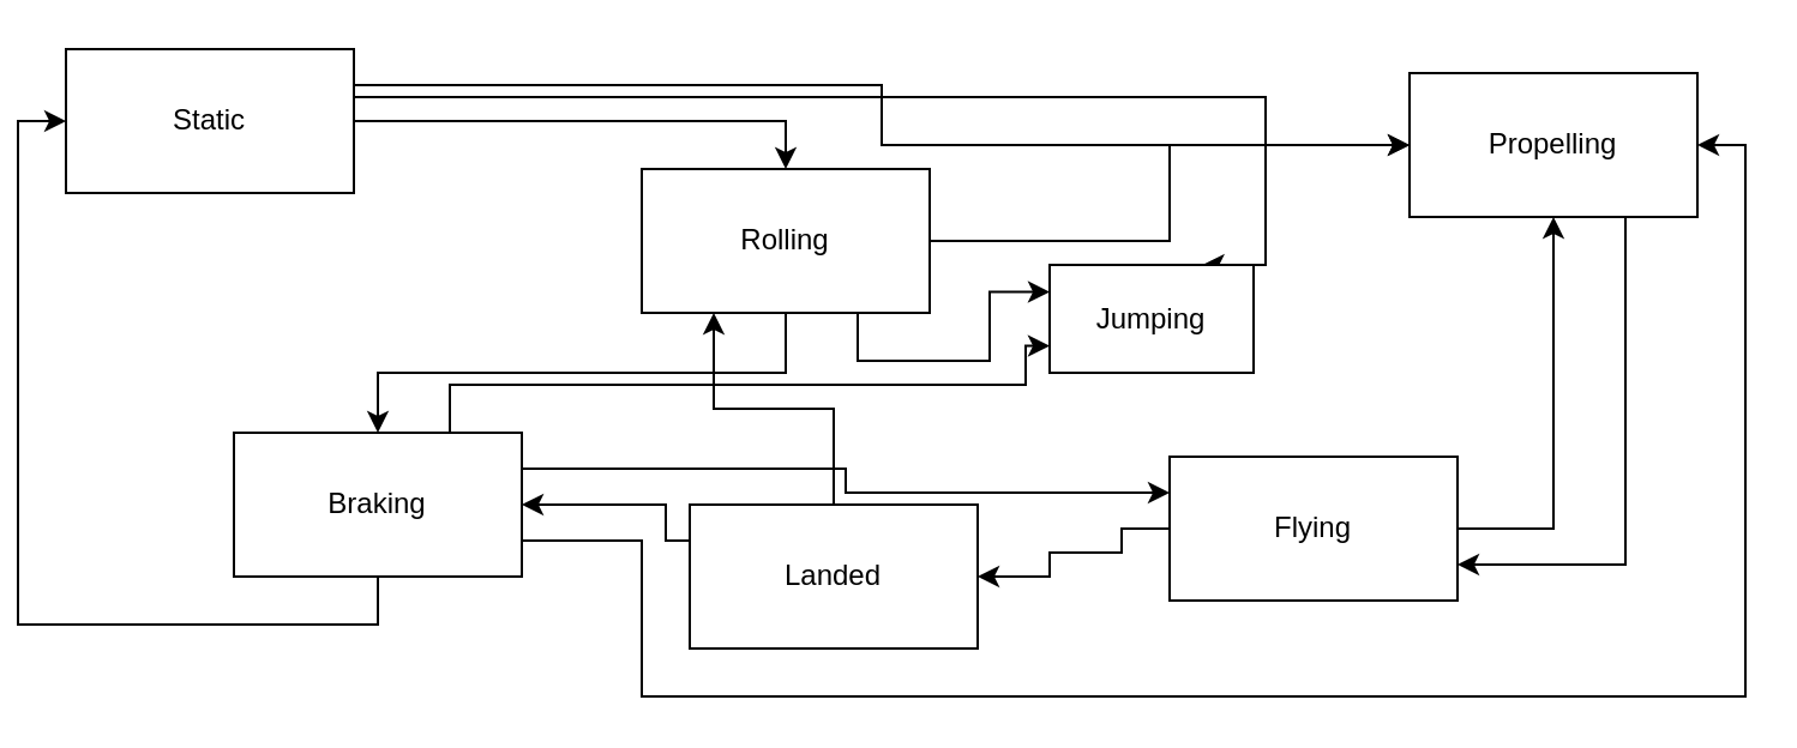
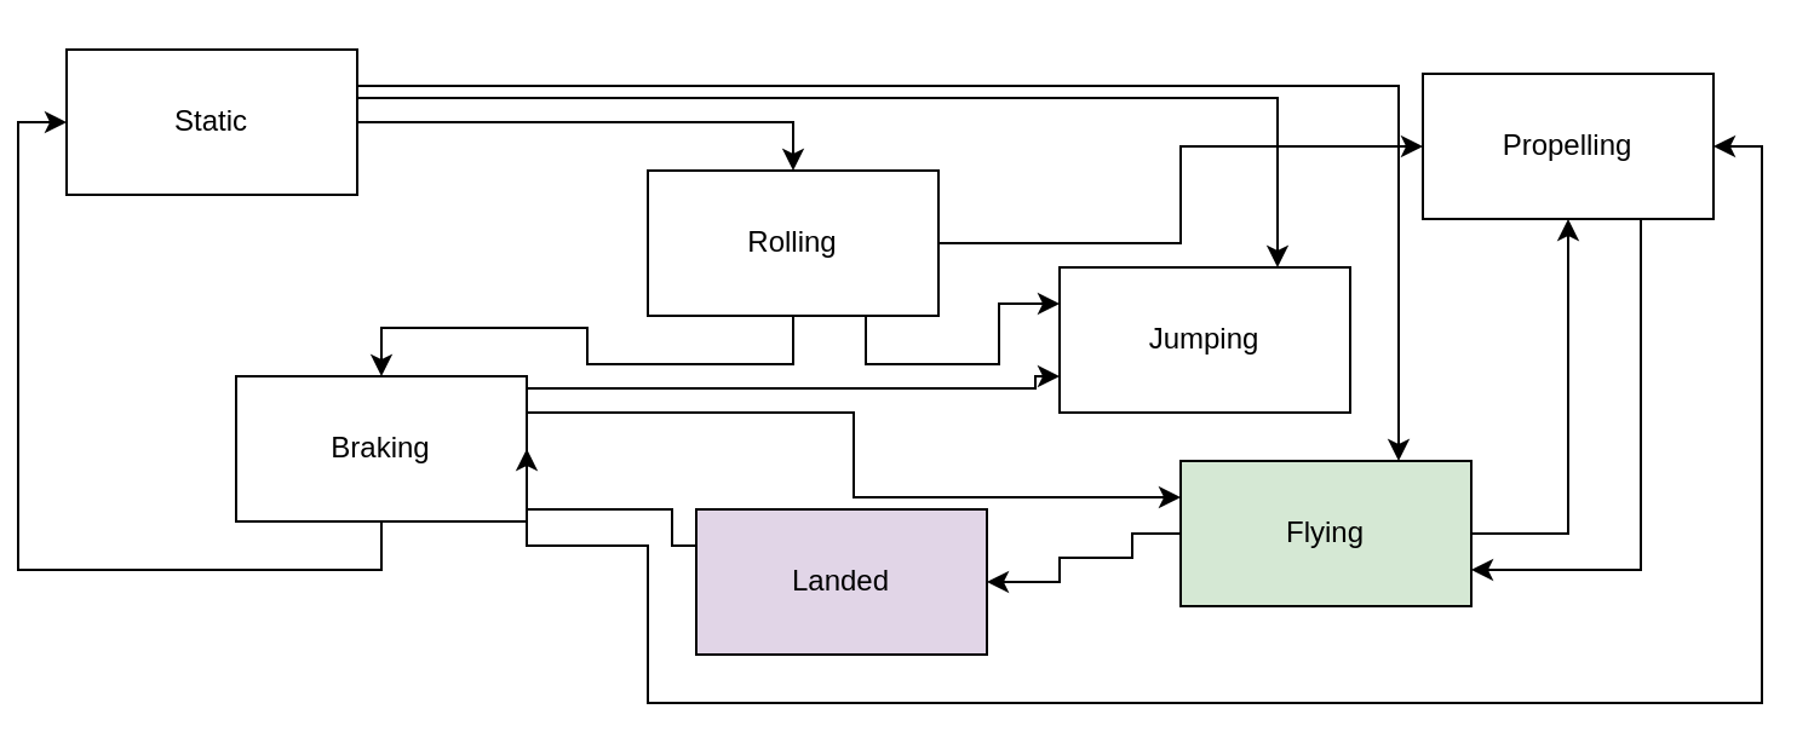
- <mxCell id="17" style="edgeStyle=orthogonalEdgeStyle;rounded=0;orthogonalLoop=1;jettySize=auto;html=1;exitX=1;exitY=0.25;exitDx=0;exitDy=0;" edge="1" parent="1" source="19" target="7"><mxGeometry relative="1" as="geometry" /></mxCell>
+ <mxCell id="17" style="edgeStyle=orthogonalEdgeStyle;rounded=0;orthogonalLoop=1;jettySize=auto;html=1;exitX=1;exitY=0.25;exitDx=0;exitDy=0;entryX=0.75;entryY=0;entryDx=0;entryDy=0;" edge="1" parent="1" source="19" target="15"><mxGeometry relative="1" as="geometry" /></mxCell>
- <mxCell id="23" value="Jumping" style="whiteSpace=wrap;html=1;" vertex="1" parent="1"><mxGeometry x="430" y="110" width="85" height="45" as="geometry" /></mxCell>
+ <mxCell id="23" value="Jumping" style="whiteSpace=wrap;html=1;" vertex="1" parent="1"><mxGeometry x="430" y="110" width="120" height="60" as="geometry" /></mxCell>
- <mxCell id="21" style="edgeStyle=orthogonalEdgeStyle;rounded=0;orthogonalLoop=1;jettySize=auto;html=1;exitX=0.5;exitY=0;exitDx=0;exitDy=0;entryX=0.25;entryY=1;entryDx=0;entryDy=0;" edge="1" parent="1" source="22" target="5"><mxGeometry relative="1" as="geometry" /></mxCell>
- <mxCell id="12" value="Braking" style="whiteSpace=wrap;html=1;" vertex="1" parent="1"><mxGeometry x="90" y="180" width="120" height="60" as="geometry" /></mxCell>
+ <mxCell id="12" value="Braking" style="whiteSpace=wrap;html=1;" vertex="1" parent="1"><mxGeometry x="90" y="155" width="120" height="60" as="geometry" /></mxCell>
- <mxCell id="15" value="Flying" style="whiteSpace=wrap;html=1;" vertex="1" parent="1"><mxGeometry x="480" y="190" width="120" height="60" as="geometry" /></mxCell>
+ <mxCell id="15" value="Flying" style="whiteSpace=wrap;html=1;fillColor=#d5e8d4;" vertex="1" parent="1"><mxGeometry x="480" y="190" width="120" height="60" as="geometry" /></mxCell>
- <mxCell id="22" value="Landed" style="whiteSpace=wrap;html=1;" vertex="1" parent="1"><mxGeometry x="280" y="210" width="120" height="60" as="geometry" /></mxCell>
+ <mxCell id="22" value="Landed" style="whiteSpace=wrap;html=1;fillColor=#e1d5e7;" vertex="1" parent="1"><mxGeometry x="280" y="210" width="120" height="60" as="geometry" /></mxCell>
